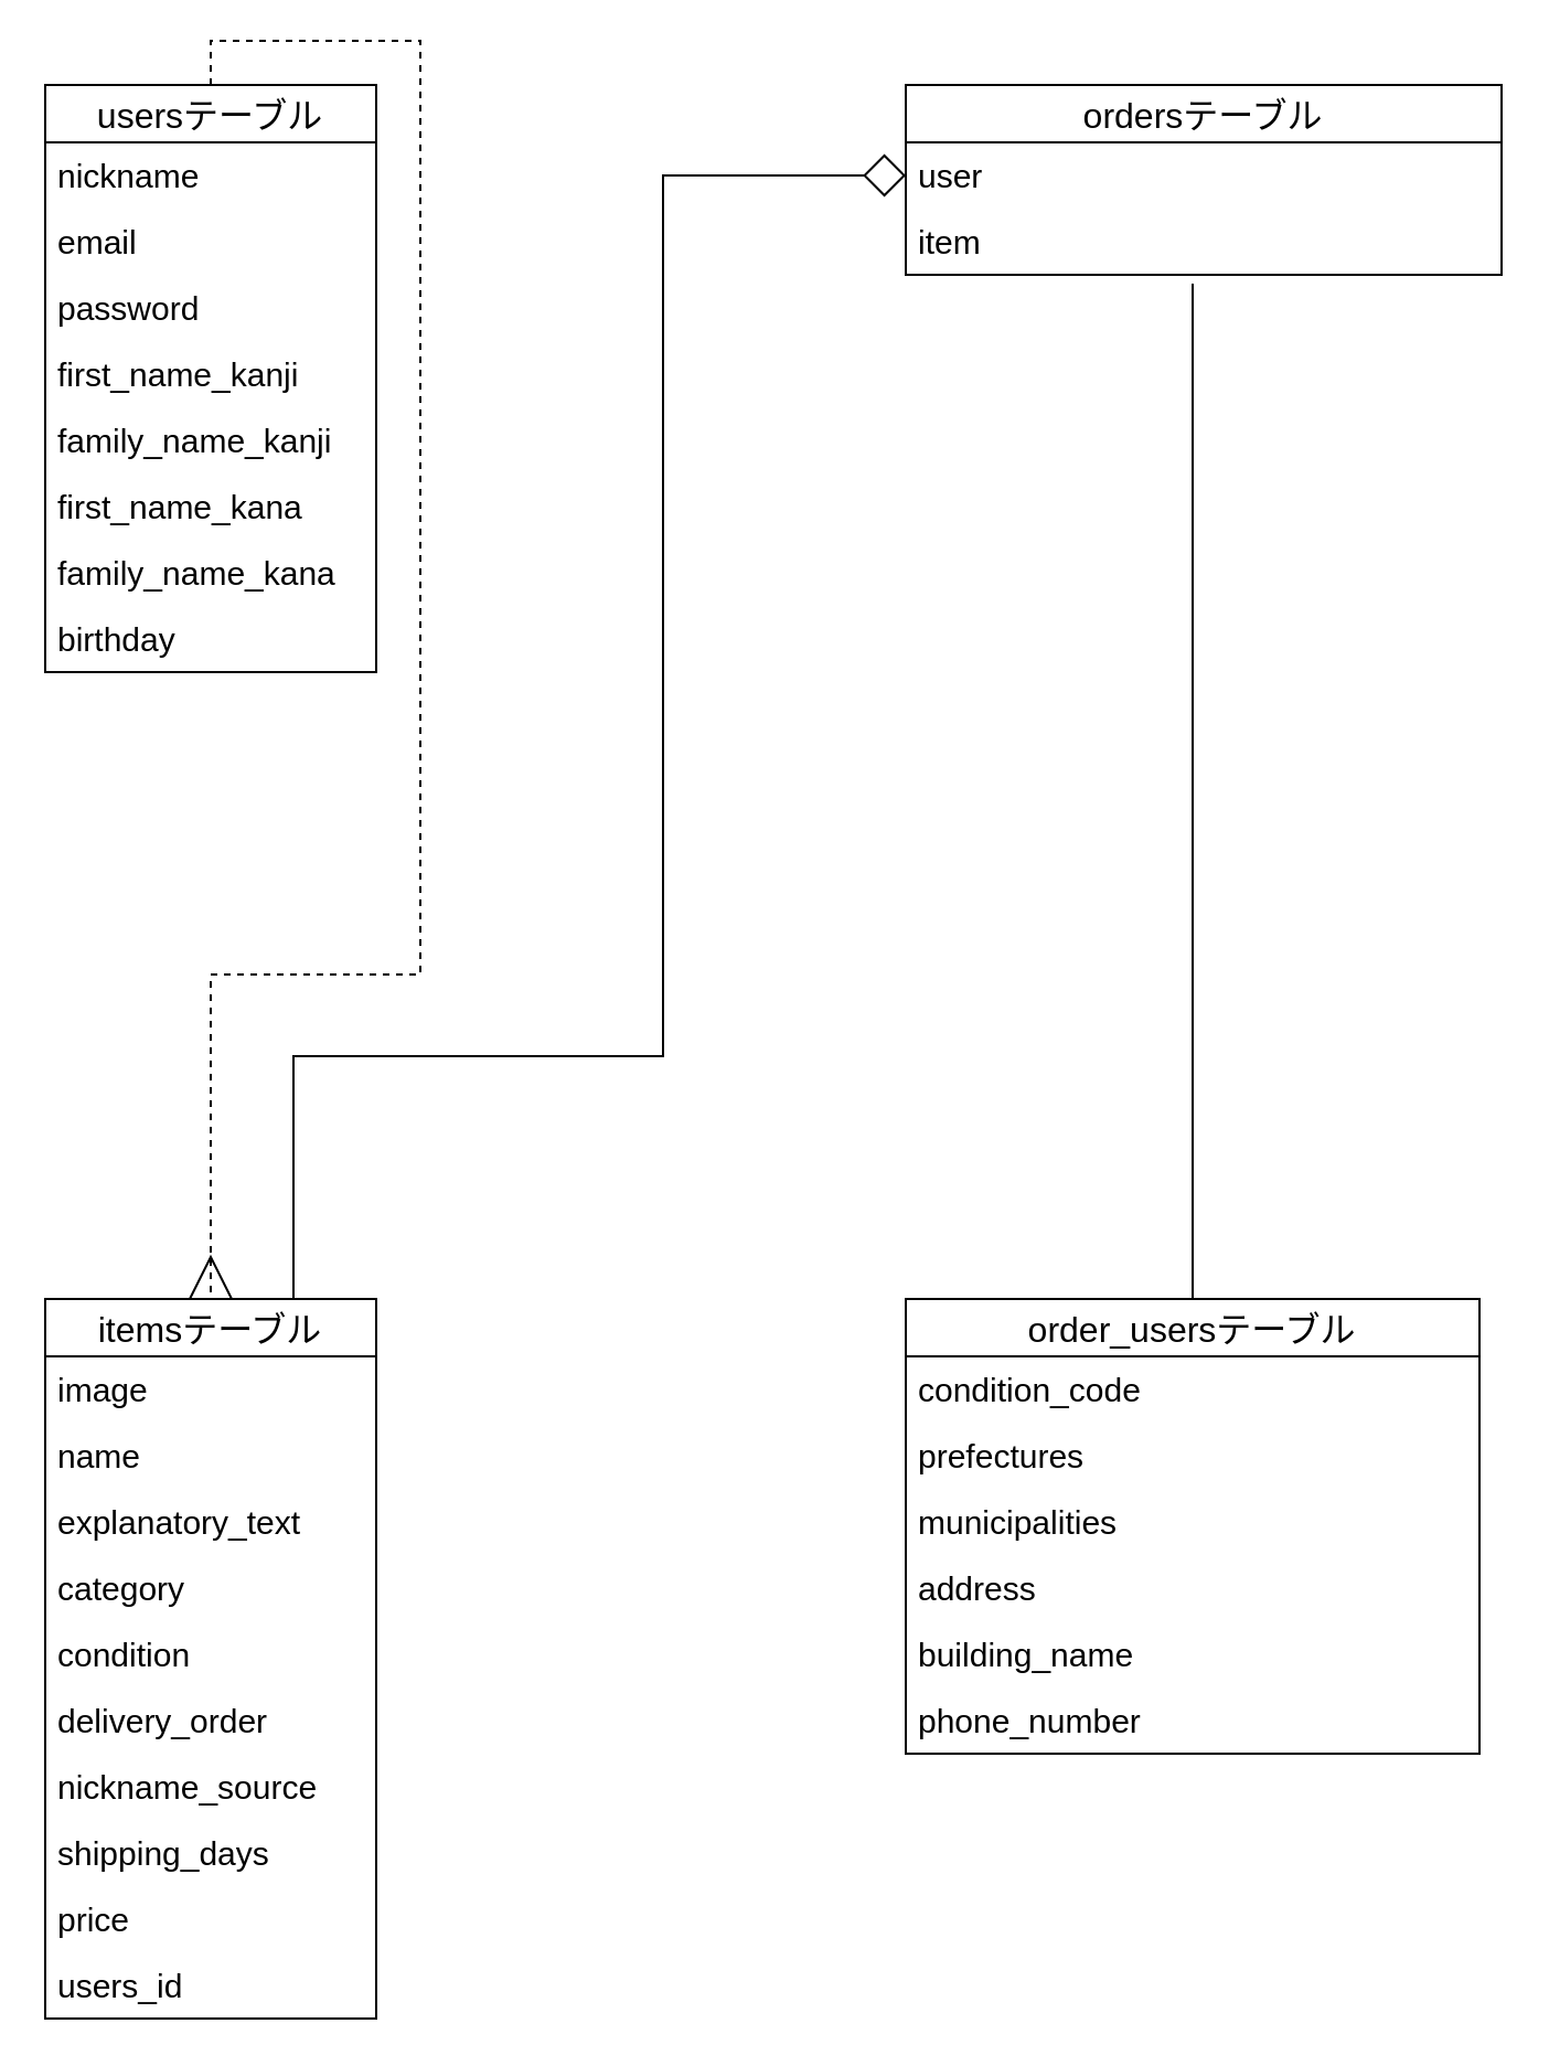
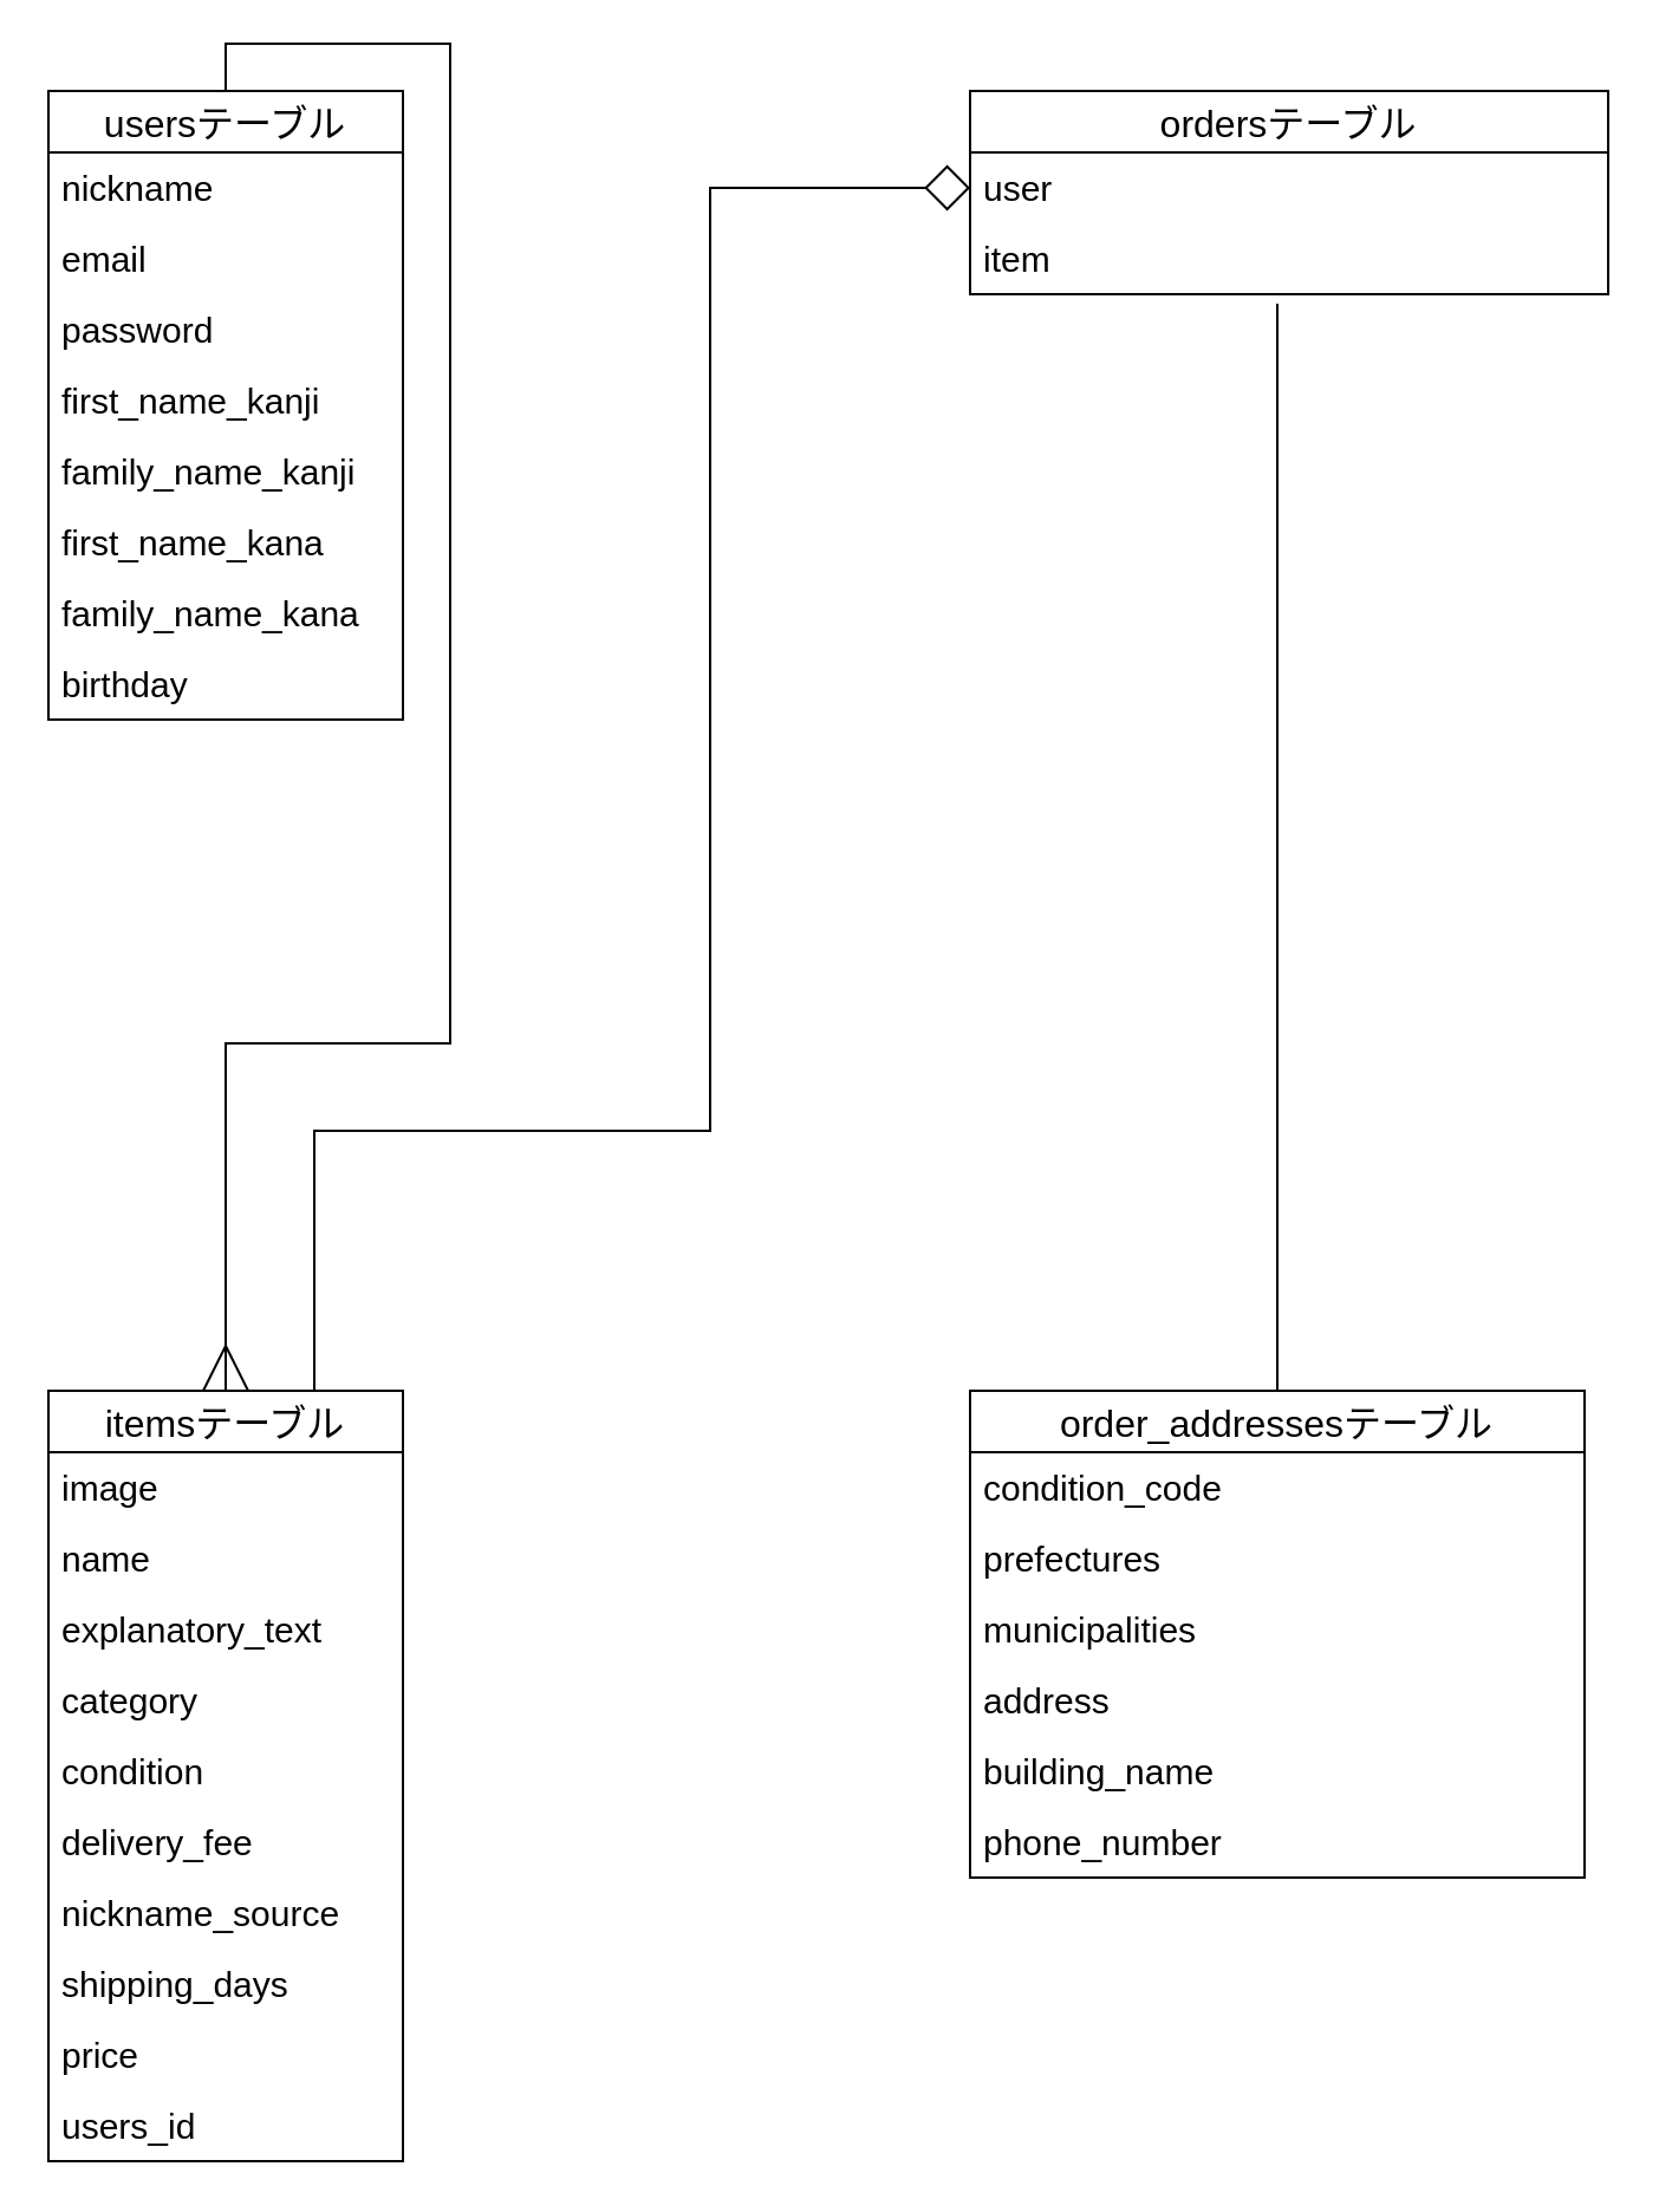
- <mxCell id="14" style="edgeStyle=orthogonalEdgeStyle;rounded=0;orthogonalLoop=1;jettySize=auto;html=1;exitX=0.5;exitY=0;exitDx=0;exitDy=0;entryX=0.5;entryY=0;entryDx=0;entryDy=0;startArrow=none;startFill=0;endArrow=ERmany;endFill=0;jumpSize=21;startSize=17;endSize=17;dashed=1;" edge="1" parent="1" source="15" target="3"><mxGeometry relative="1" as="geometry" /></mxCell>
+ <mxCell id="14" style="edgeStyle=orthogonalEdgeStyle;rounded=0;orthogonalLoop=1;jettySize=auto;html=1;exitX=0.5;exitY=0;exitDx=0;exitDy=0;entryX=0.5;entryY=0;entryDx=0;entryDy=0;startArrow=none;startFill=0;endArrow=ERmany;endFill=0;jumpSize=21;startSize=17;endSize=17;" edge="1" parent="1" source="15" target="3"><mxGeometry relative="1" as="geometry" /></mxCell>
- <mxCell id="28" value="order_usersテーブル" style="swimlane;fontStyle=0;childLayout=stackLayout;horizontal=1;startSize=26;horizontalStack=0;resizeParent=1;resizeParentMax=0;resizeLast=0;collapsible=1;marginBottom=0;align=center;fontSize=16;" parent="1" vertex="1"><mxGeometry x="410" y="570" width="260" height="206" as="geometry" /></mxCell>
+ <mxCell id="28" value="order_addressesテーブル" style="swimlane;fontStyle=0;childLayout=stackLayout;horizontal=1;startSize=26;horizontalStack=0;resizeParent=1;resizeParentMax=0;resizeLast=0;collapsible=1;marginBottom=0;align=center;fontSize=16;" parent="1" vertex="1"><mxGeometry x="410" y="570" width="260" height="206" as="geometry" /></mxCell>
- <mxCell id="9" value="delivery_order" style="text;strokeColor=none;fillColor=none;spacingLeft=4;spacingRight=4;overflow=hidden;rotatable=0;points=[[0,0.5],[1,0.5]];portConstraint=eastwest;fontSize=15;" parent="3" vertex="1"><mxGeometry y="176" width="150" height="30" as="geometry" /></mxCell>
+ <mxCell id="9" value="delivery_fee" style="text;strokeColor=none;fillColor=none;spacingLeft=4;spacingRight=4;overflow=hidden;rotatable=0;points=[[0,0.5],[1,0.5]];portConstraint=eastwest;fontSize=15;" parent="3" vertex="1"><mxGeometry y="176" width="150" height="30" as="geometry" /></mxCell>
